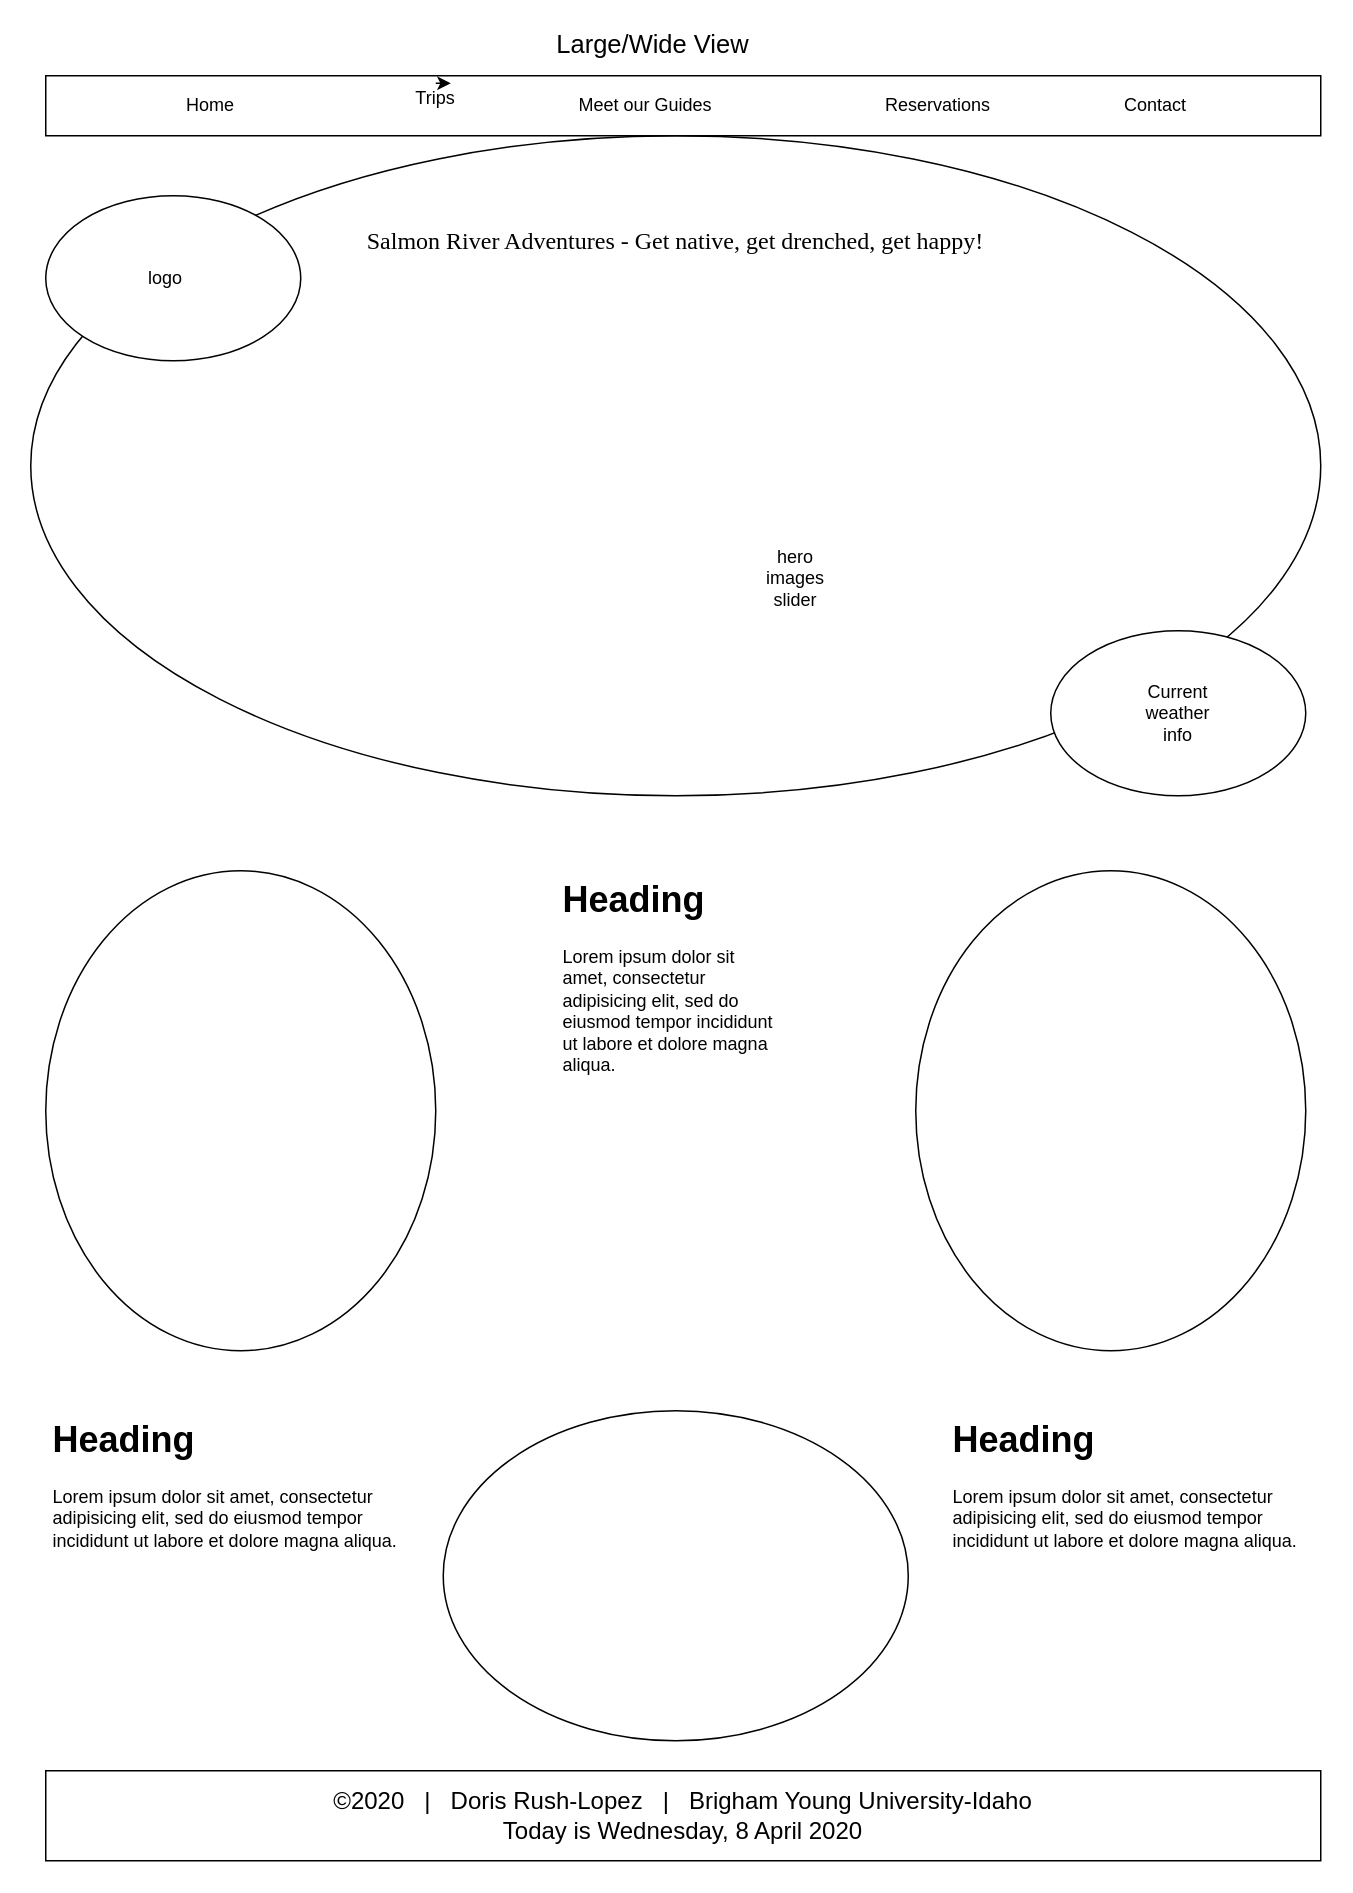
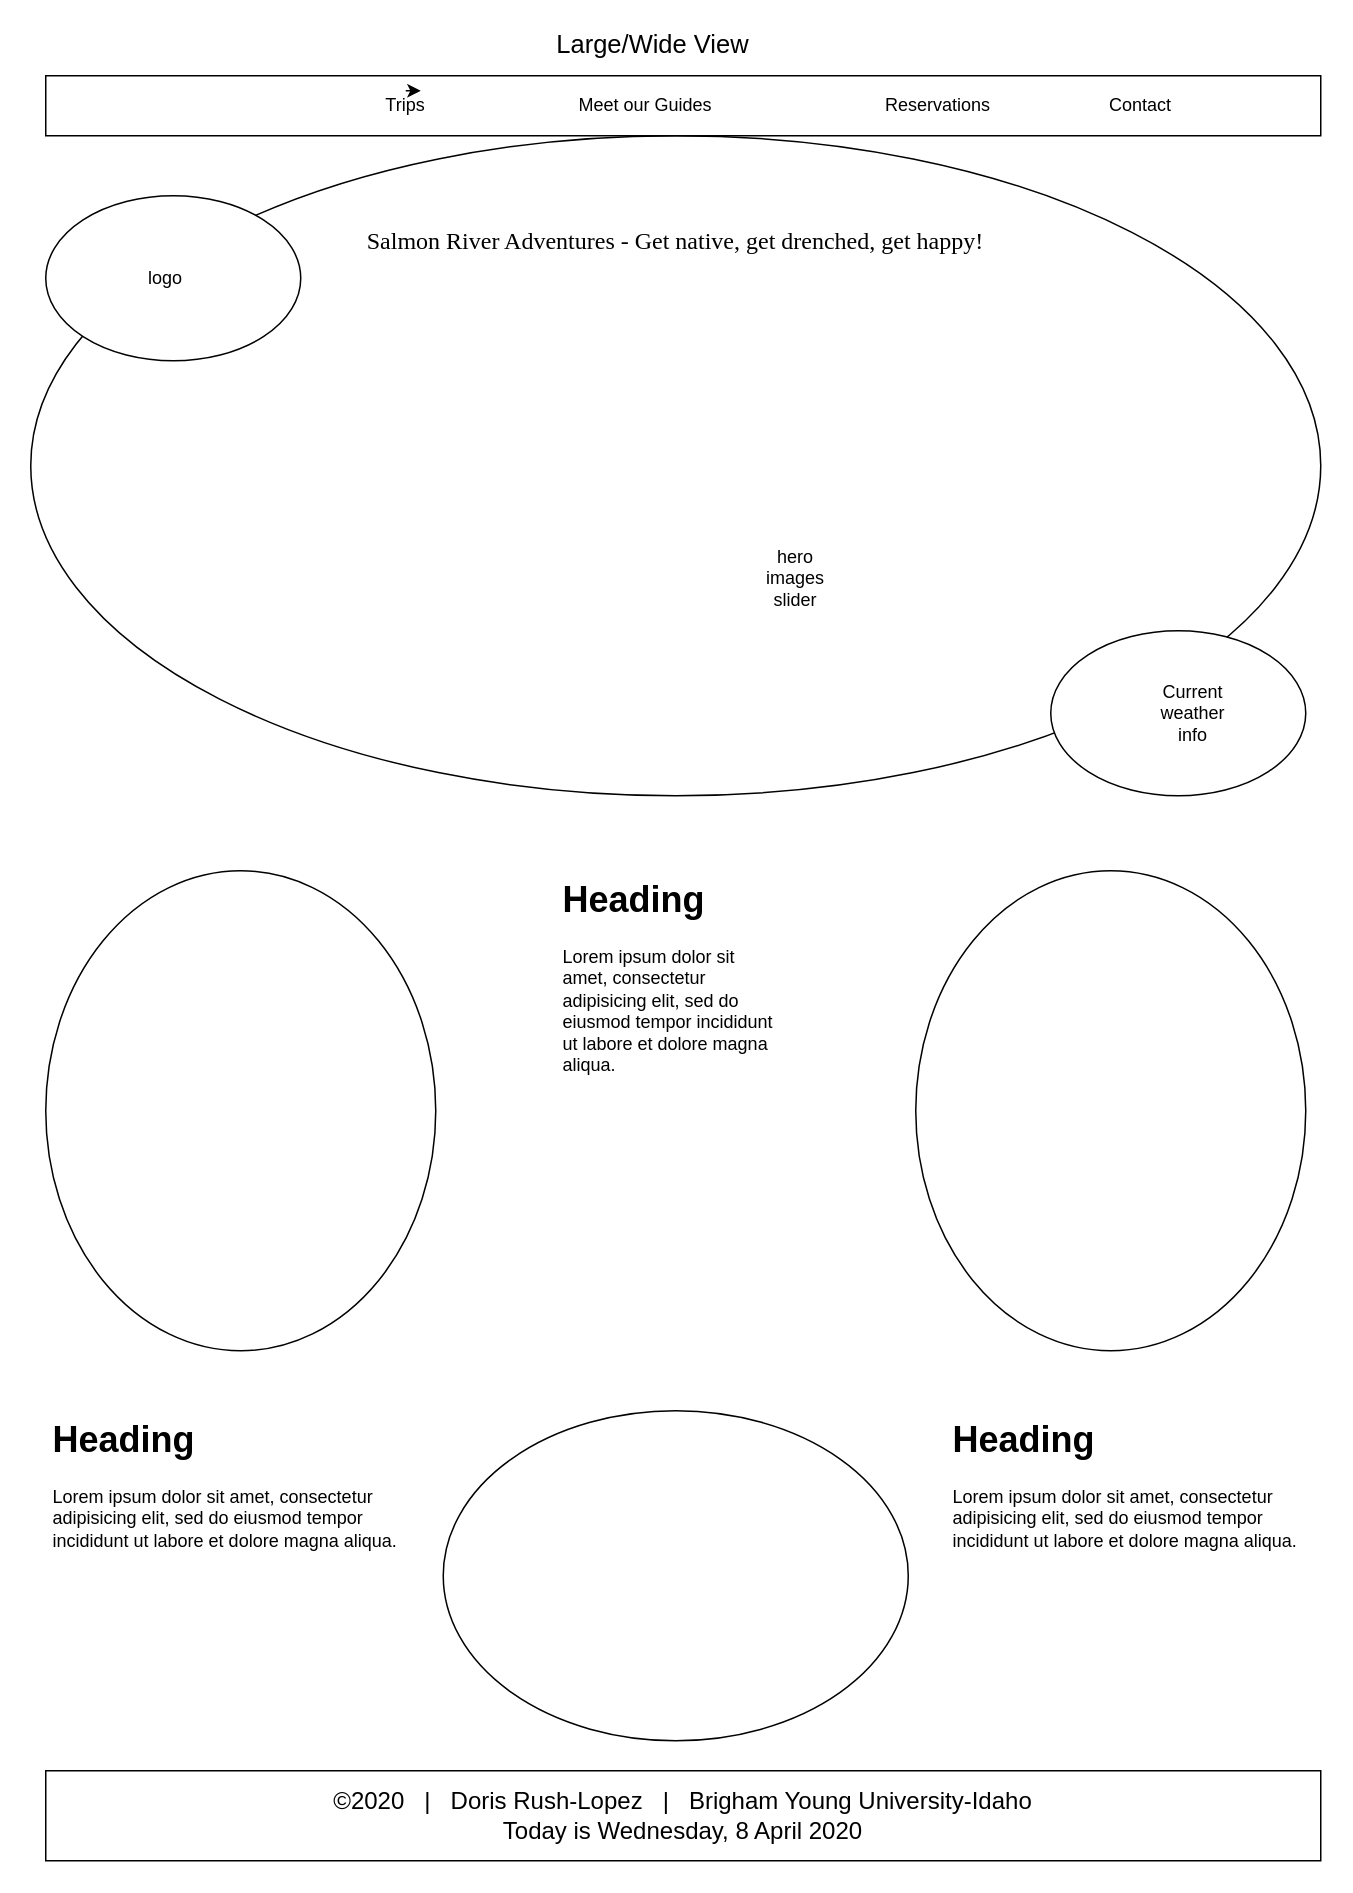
- <mxCell id="6" value="Trips" style="text;html=1;strokeColor=none;fillColor=none;align=center;verticalAlign=middle;whiteSpace=wrap;rounded=0;" parent="1" vertex="1"><mxGeometry x="270" y="55" width="40" height="20" as="geometry" /></mxCell>
+ <mxCell id="6" value="Trips" style="text;html=1;strokeColor=none;fillColor=none;align=center;verticalAlign=middle;whiteSpace=wrap;rounded=0;" parent="1" vertex="1"><mxGeometry x="250" y="60" width="40" height="20" as="geometry" /></mxCell>
- <mxCell id="5" value="Home" style="text;html=1;strokeColor=none;fillColor=none;align=center;verticalAlign=middle;whiteSpace=wrap;rounded=0;" parent="1" vertex="1"><mxGeometry x="120" y="60" width="40" height="20" as="geometry" /></mxCell>
- <mxCell id="9" value="Contact" style="text;html=1;strokeColor=none;fillColor=none;align=center;verticalAlign=middle;whiteSpace=wrap;rounded=0;" parent="1" vertex="1"><mxGeometry x="750" y="60" width="40" height="20" as="geometry" /></mxCell>
+ <mxCell id="9" value="Contact" style="text;html=1;strokeColor=none;fillColor=none;align=center;verticalAlign=middle;whiteSpace=wrap;rounded=0;" parent="1" vertex="1"><mxGeometry x="740" y="60" width="40" height="20" as="geometry" /></mxCell>
- <mxCell id="20" value="Current weather info" style="text;html=1;strokeColor=none;fillColor=none;align=center;verticalAlign=middle;whiteSpace=wrap;rounded=0;" parent="1" vertex="1"><mxGeometry x="765" y="465" width="40" height="20" as="geometry" /></mxCell>
+ <mxCell id="20" value="Current weather info" style="text;html=1;strokeColor=none;fillColor=none;align=center;verticalAlign=middle;whiteSpace=wrap;rounded=0;" parent="1" vertex="1"><mxGeometry x="775" y="465" width="40" height="20" as="geometry" /></mxCell>
